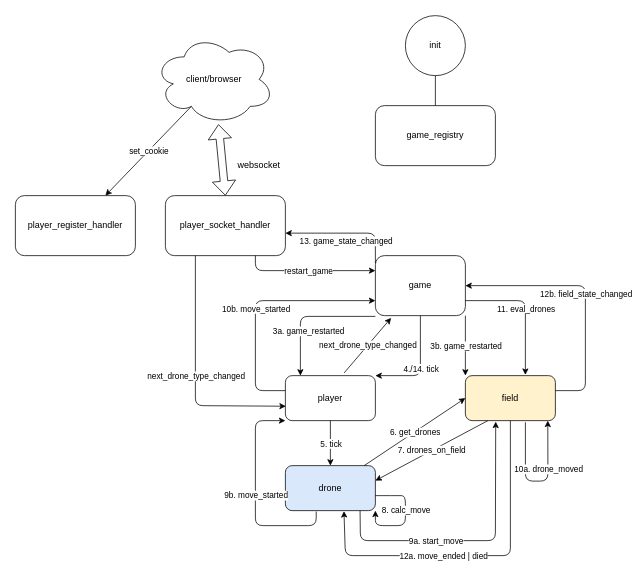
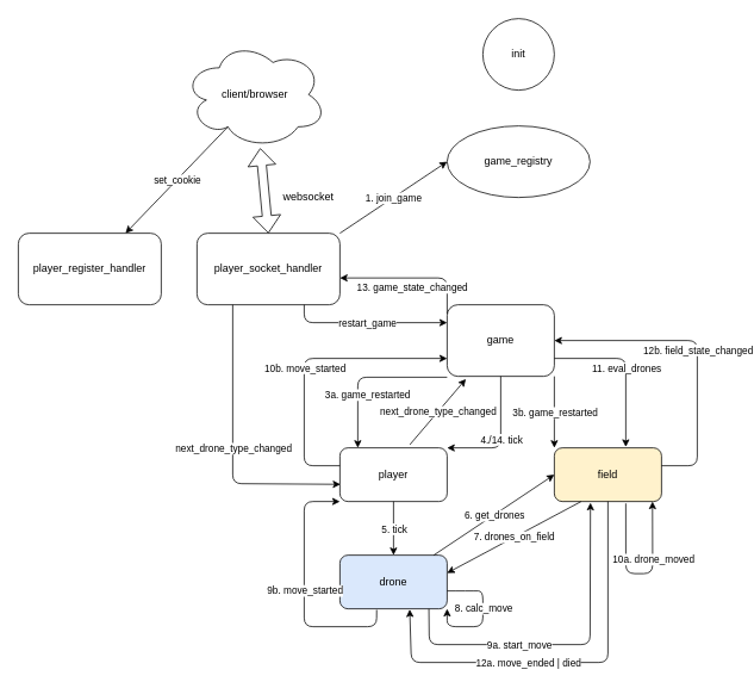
- <mxCell id="4" value="" style="endArrow=none;html=1;entryX=0.5;entryY=1;entryDx=0;entryDy=0;exitX=0.5;exitY=0;exitDx=0;exitDy=0;" parent="1" source="3" target="2" edge="1"><mxGeometry width="50" height="50" relative="1" as="geometry"><mxPoint x="660" y="230" as="sourcePoint" /><mxPoint x="710" y="180" as="targetPoint" /></mxGeometry></mxCell>
- <mxCell id="3" value="game_registry" style="rounded=1;whiteSpace=wrap;html=1;" parent="1" vertex="1"><mxGeometry x="500" y="140" width="160" height="80" as="geometry" /></mxCell>
+ <mxCell id="3" value="game_registry" style="ellipse;whiteSpace=wrap;html=1;" parent="1" vertex="1"><mxGeometry x="500" y="140" width="160" height="80" as="geometry" /></mxCell>
+ <mxCell id="9" value="" style="endArrow=classic;html=1;exitX=1;exitY=0;exitDx=0;exitDy=0;entryX=0;entryY=0.5;entryDx=0;entryDy=0;" parent="1" source="6" target="3" edge="1"><mxGeometry relative="1" as="geometry"><mxPoint x="390" y="260" as="sourcePoint" /><mxPoint x="490" y="260" as="targetPoint" /></mxGeometry></mxCell>
+ <mxCell id="10" value="1. join_game" style="edgeLabel;resizable=0;html=1;align=center;verticalAlign=middle;" parent="9" connectable="0" vertex="1"><mxGeometry relative="1" as="geometry" /></mxCell>
